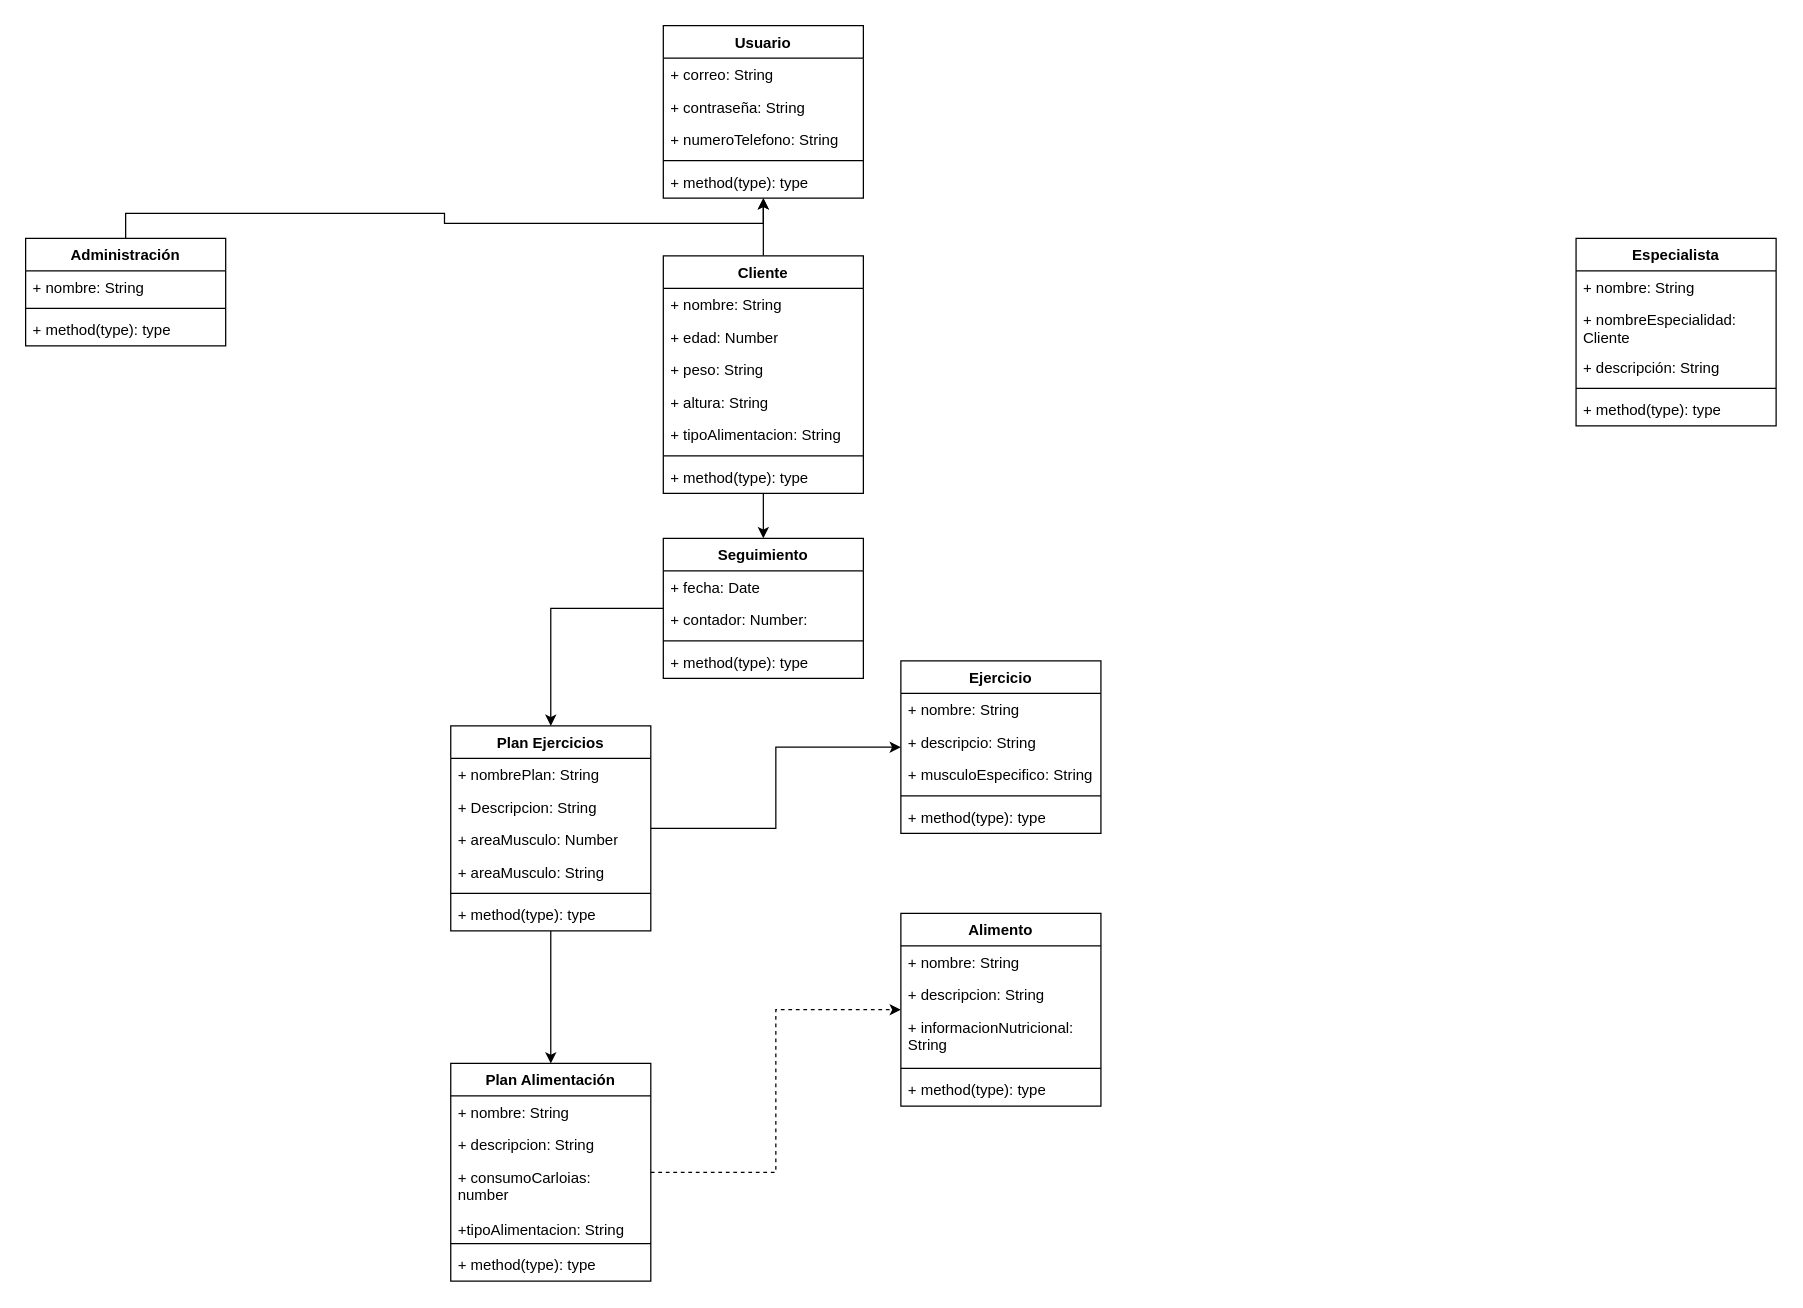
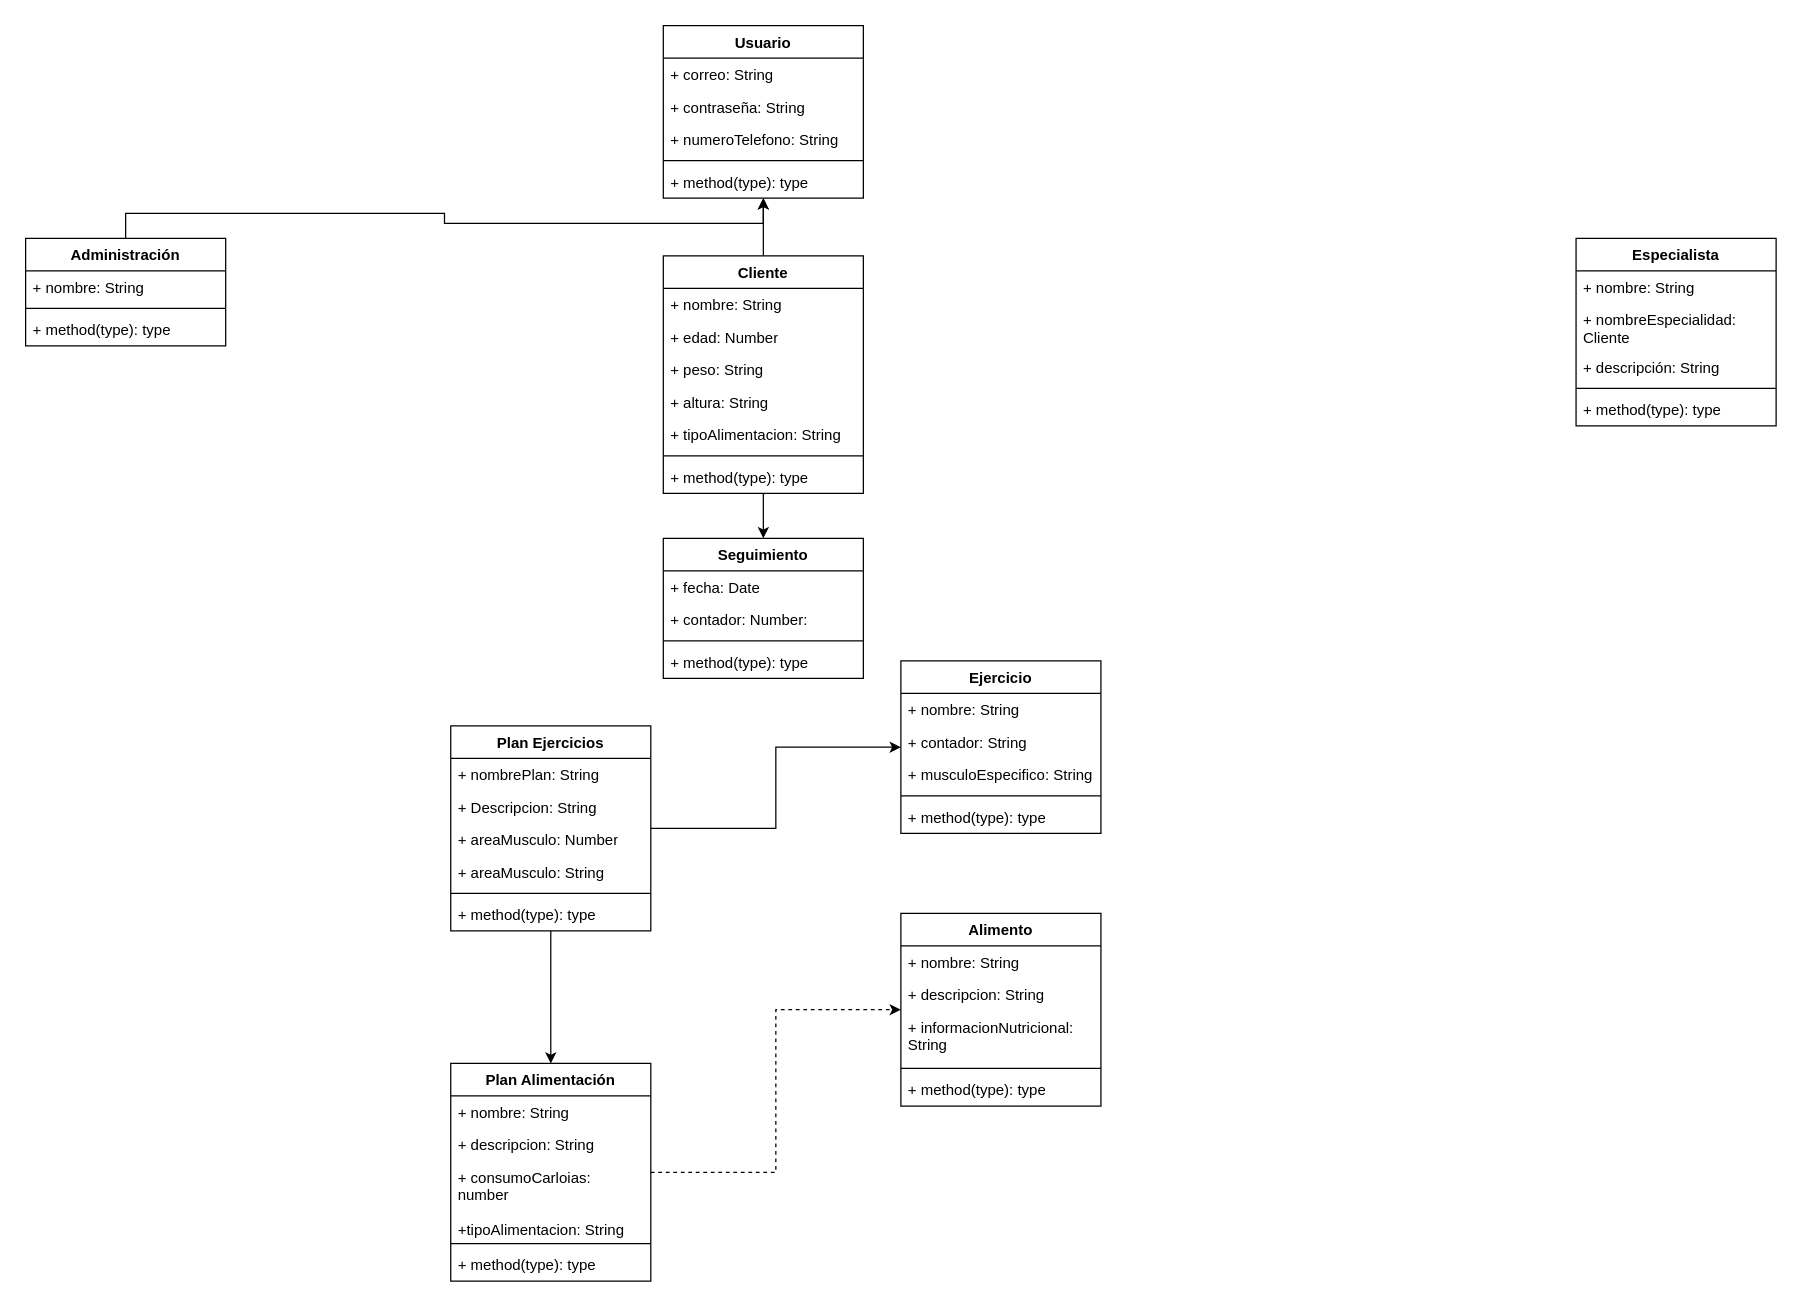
- <mxCell id="29" style="edgeStyle=orthogonalEdgeStyle;rounded=0;orthogonalLoop=1;jettySize=auto;html=1;entryX=0.5;entryY=0;entryDx=0;entryDy=0;" parent="1" source="30" target="37" edge="1"><mxGeometry relative="1" as="geometry" /></mxCell>
- <mxCell id="54" value="+ descripcio: String" style="text;strokeColor=none;fillColor=none;align=left;verticalAlign=top;spacingLeft=4;spacingRight=4;overflow=hidden;rotatable=0;points=[[0,0.5],[1,0.5]];portConstraint=eastwest;whiteSpace=wrap;html=1;" vertex="1" parent="52"><mxGeometry y="52" width="160" height="26" as="geometry" /></mxCell>
+ <mxCell id="54" value="+ contador: String" style="text;strokeColor=none;fillColor=none;align=left;verticalAlign=top;spacingLeft=4;spacingRight=4;overflow=hidden;rotatable=0;points=[[0,0.5],[1,0.5]];portConstraint=eastwest;whiteSpace=wrap;html=1;" vertex="1" parent="52"><mxGeometry y="52" width="160" height="26" as="geometry" /></mxCell>
